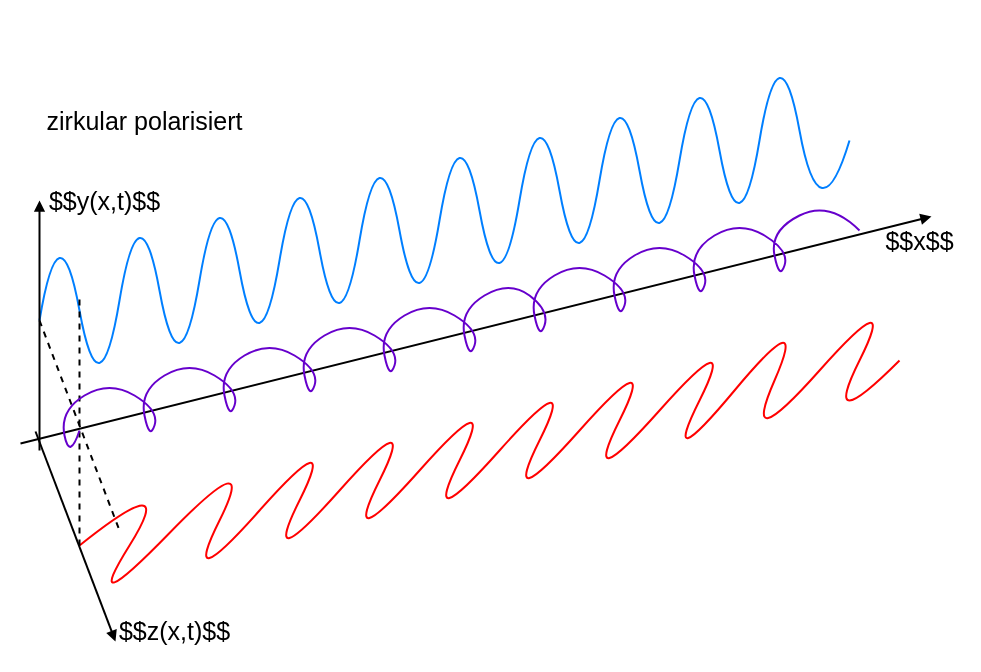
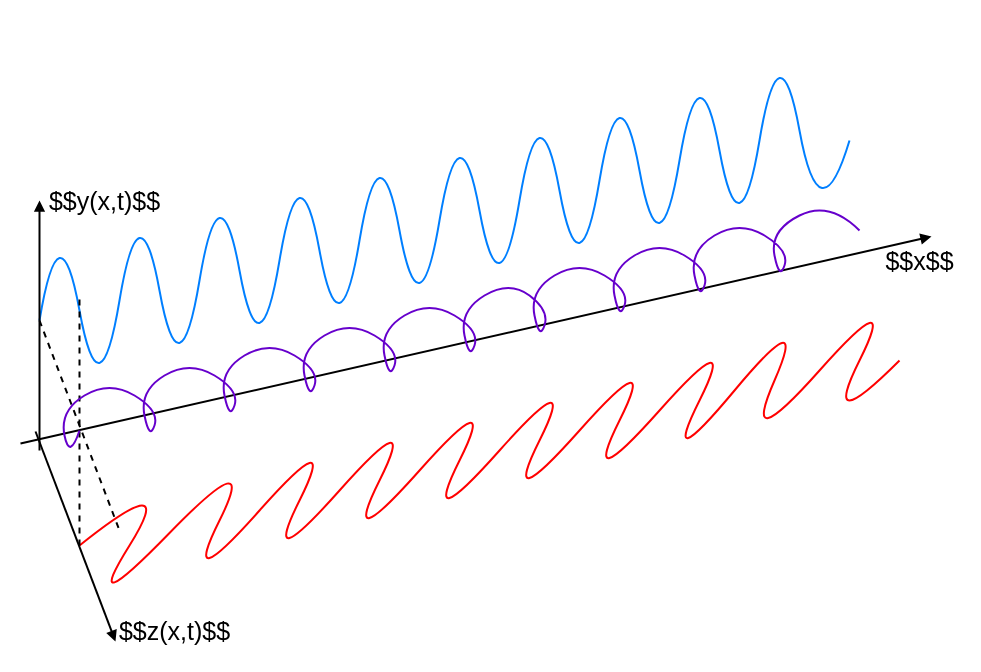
- <mxCell id="8" value="zirkular polarisiert" style="text;html=1;resizable=0;autosize=1;align=center;verticalAlign=middle;points=[];fillColor=none;strokeColor=none;rounded=0;fontSize=25;" vertex="1" parent="1"><mxGeometry x="39" y="100" width="210" height="40" as="geometry" /></mxCell>
- <mxCell id="6" value="$$x$$" style="text;html=1;resizable=0;autosize=1;align=center;verticalAlign=middle;points=[];fillColor=none;strokeColor=none;rounded=0;fontSize=25;" vertex="1" parent="1"><mxGeometry x="879" y="220" width="80" height="40" as="geometry" /></mxCell>
+ <mxCell id="6" value="$$x$$" style="text;html=1;resizable=0;autosize=1;align=center;verticalAlign=middle;points=[];fillColor=none;strokeColor=none;rounded=0;fontSize=25;" vertex="1" parent="1"><mxGeometry x="879" y="240" width="80" height="40" as="geometry" /></mxCell>
